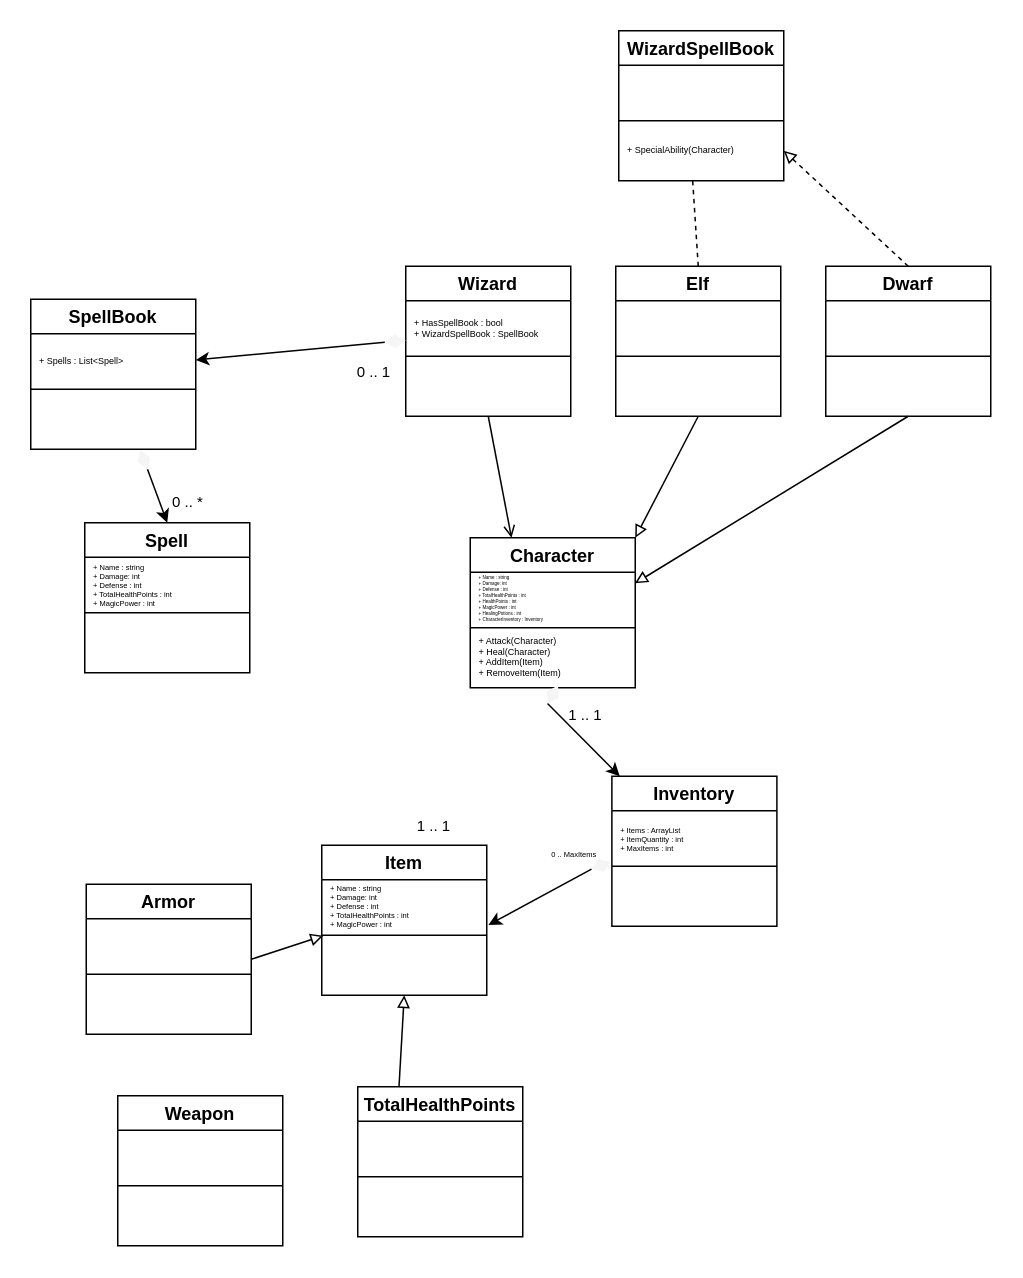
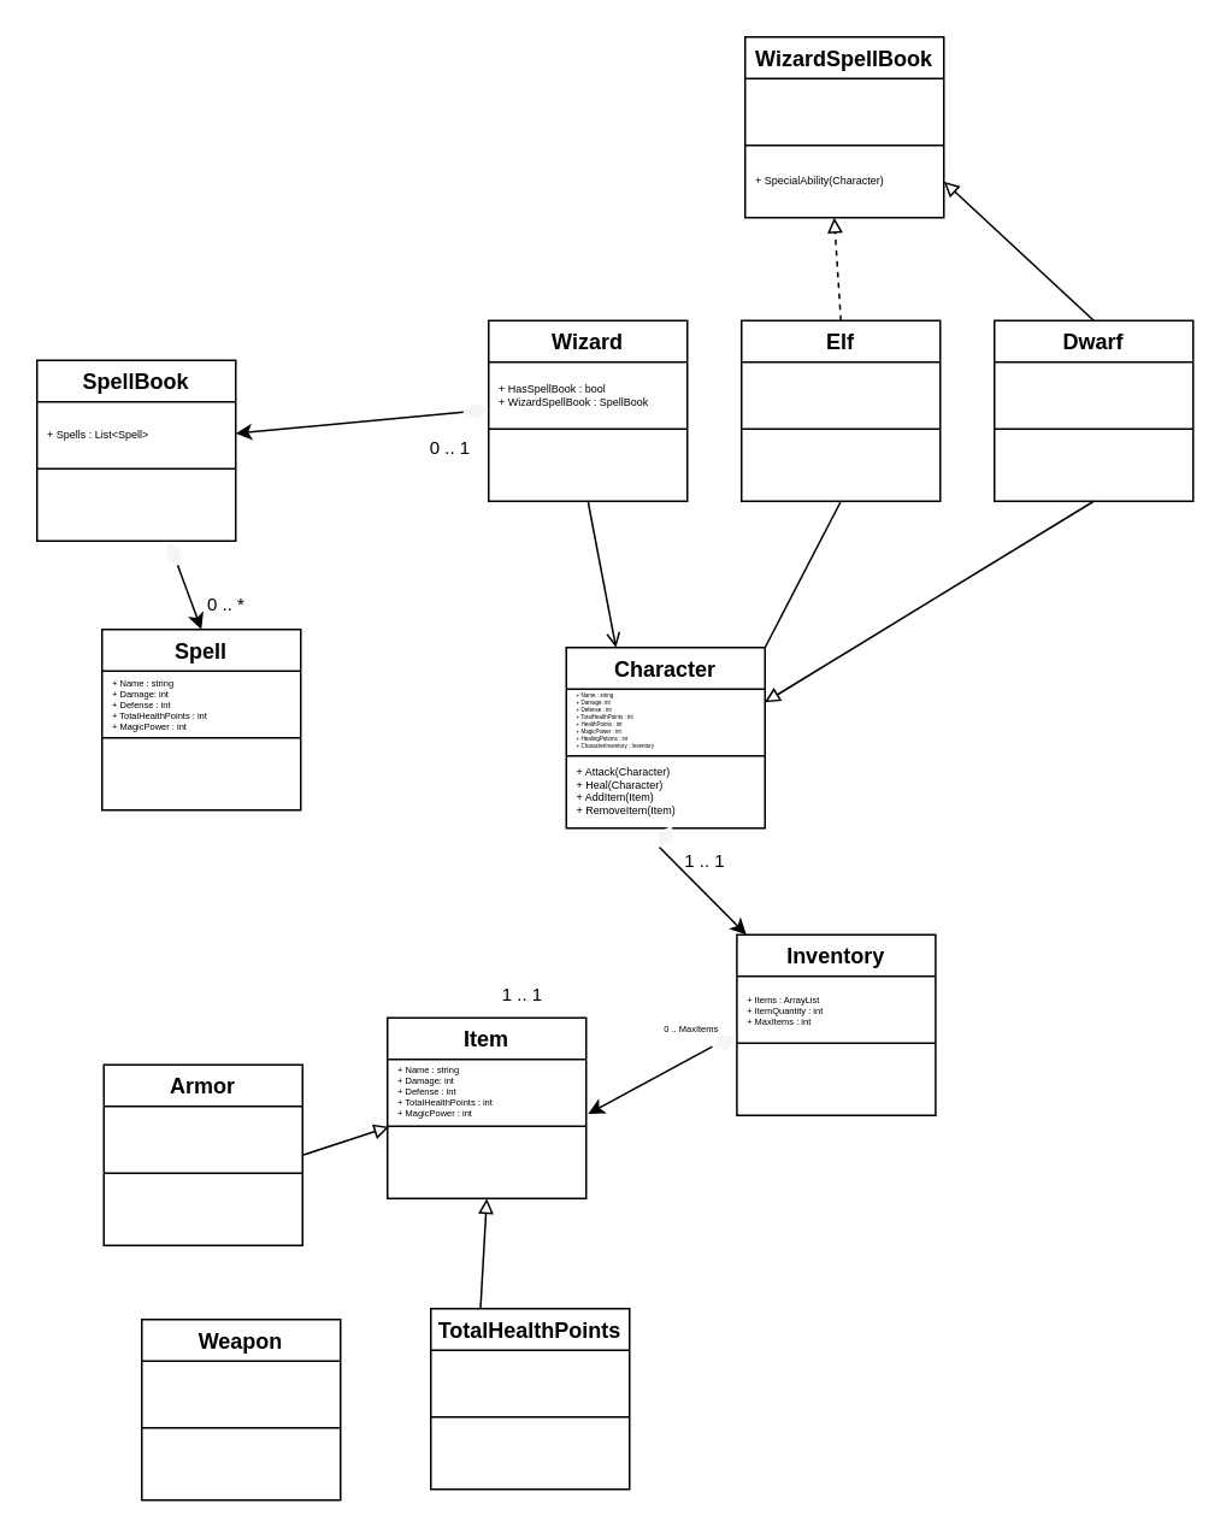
- <mxCell id="55" style="edgeStyle=none;html=1;fontSize=6;startArrow=none;endArrow=none;endFill=0;entryX=0.448;entryY=1;entryDx=0;entryDy=0;entryPerimeter=0;dashed=1;exitX=0.5;exitY=0;exitDx=0;exitDy=0;" edge="1" parent="1" source="2" target="53"><mxGeometry relative="1" as="geometry"><mxPoint x="364.482" y="187" as="sourcePoint" /><mxPoint x="420.57" y="91.88" as="targetPoint" /></mxGeometry></mxCell>
+ <mxCell id="55" style="edgeStyle=none;html=1;fontSize=6;startArrow=none;endArrow=block;endFill=0;entryX=0.448;entryY=1;entryDx=0;entryDy=0;entryPerimeter=0;dashed=1;exitX=0.5;exitY=0;exitDx=0;exitDy=0;" edge="1" parent="1" source="2" target="53"><mxGeometry relative="1" as="geometry"><mxPoint x="364.482" y="187" as="sourcePoint" /><mxPoint x="420.57" y="91.88" as="targetPoint" /></mxGeometry></mxCell>
- <mxCell id="56" style="edgeStyle=none;html=1;fontSize=6;startArrow=none;endArrow=block;endFill=0;entryX=1;entryY=0.5;entryDx=0;entryDy=0;dashed=1;exitX=0.5;exitY=0;exitDx=0;exitDy=0;" edge="1" parent="1" source="7" target="53"><mxGeometry relative="1" as="geometry"><mxPoint x="601.72" y="163" as="sourcePoint" /><mxPoint x="598" y="106" as="targetPoint" /></mxGeometry></mxCell>
+ <mxCell id="56" style="edgeStyle=none;html=1;fontSize=6;startArrow=none;endArrow=block;endFill=0;entryX=1;entryY=0.5;entryDx=0;entryDy=0;dashed=0;exitX=0.5;exitY=0;exitDx=0;exitDy=0;" edge="1" parent="1" source="7" target="53"><mxGeometry relative="1" as="geometry"><mxPoint x="601.72" y="163" as="sourcePoint" /><mxPoint x="598" y="106" as="targetPoint" /></mxGeometry></mxCell>
- <mxCell id="50" style="edgeStyle=none;html=1;fontSize=6;startArrow=none;endArrow=block;endFill=0;entryX=1;entryY=0;entryDx=0;entryDy=0;exitX=0.5;exitY=1;exitDx=0;exitDy=0;" edge="1" parent="1" source="2" target="32"><mxGeometry relative="1" as="geometry"><mxPoint x="451.714" y="290.681" as="sourcePoint" /><mxPoint x="458.61" y="358" as="targetPoint" /></mxGeometry></mxCell>
+ <mxCell id="50" style="edgeStyle=none;html=1;fontSize=6;startArrow=none;endArrow=none;endFill=0;entryX=1;entryY=0;entryDx=0;entryDy=0;exitX=0.5;exitY=1;exitDx=0;exitDy=0;" edge="1" parent="1" source="2" target="32"><mxGeometry relative="1" as="geometry"><mxPoint x="451.714" y="290.681" as="sourcePoint" /><mxPoint x="458.61" y="358" as="targetPoint" /></mxGeometry></mxCell>
